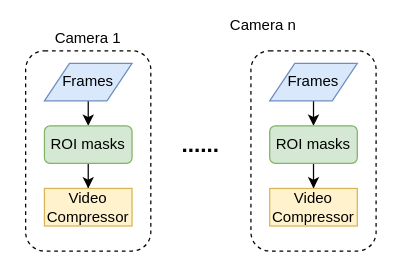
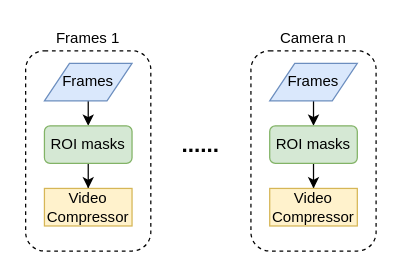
- <mxCell id="15" value="Camera n" style="text;html=1;strokeColor=none;fillColor=none;align=center;verticalAlign=middle;whiteSpace=wrap;rounded=0;dashed=1;" vertex="1" parent="1"><mxGeometry x="180" y="10" width="60" height="20" as="geometry" /></mxCell>
+ <mxCell id="15" value="Camera n" style="text;html=1;strokeColor=none;fillColor=none;align=center;verticalAlign=middle;whiteSpace=wrap;rounded=0;dashed=1;" vertex="1" parent="1"><mxGeometry x="220" y="20" width="60" height="20" as="geometry" /></mxCell>
- <mxCell id="3" value="Camera 1" style="text;html=1;strokeColor=none;fillColor=none;align=center;verticalAlign=middle;whiteSpace=wrap;rounded=0;dashed=1;" vertex="1" parent="1"><mxGeometry x="40" y="20" width="60" height="20" as="geometry" /></mxCell>
+ <mxCell id="3" value="Frames 1" style="text;html=1;strokeColor=none;fillColor=none;align=center;verticalAlign=middle;whiteSpace=wrap;rounded=0;dashed=1;" vertex="1" parent="1"><mxGeometry x="40" y="20" width="60" height="20" as="geometry" /></mxCell>
